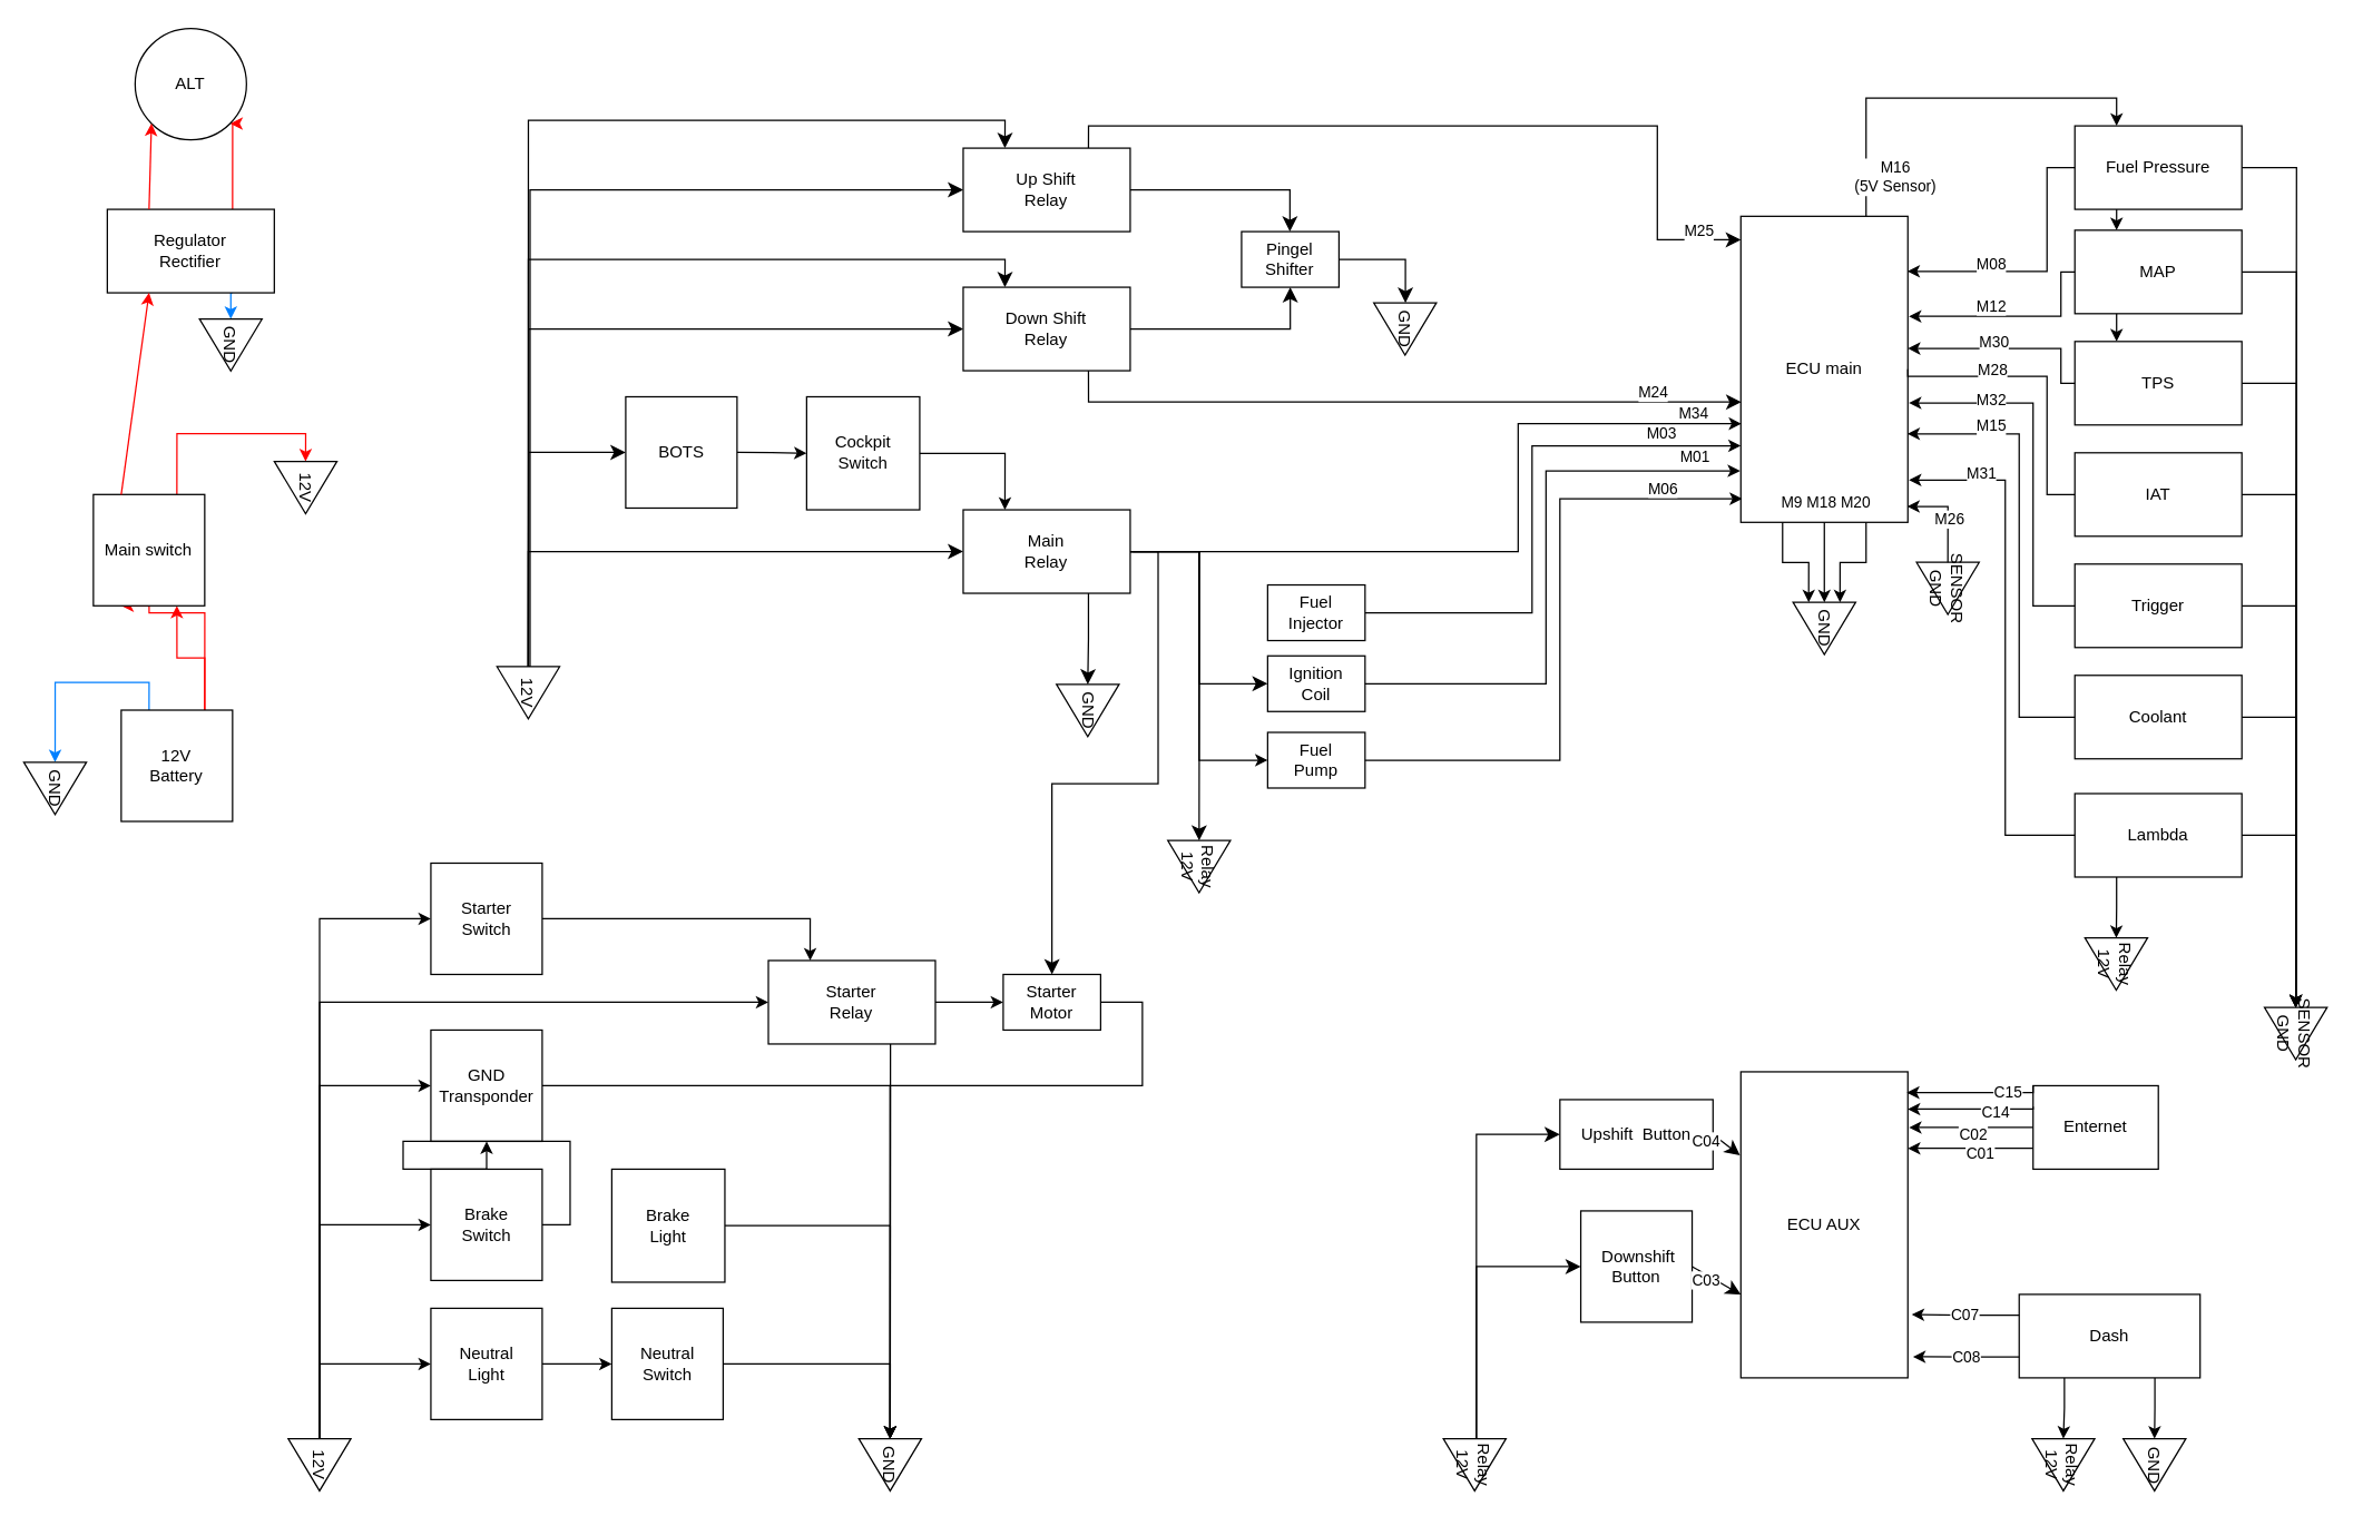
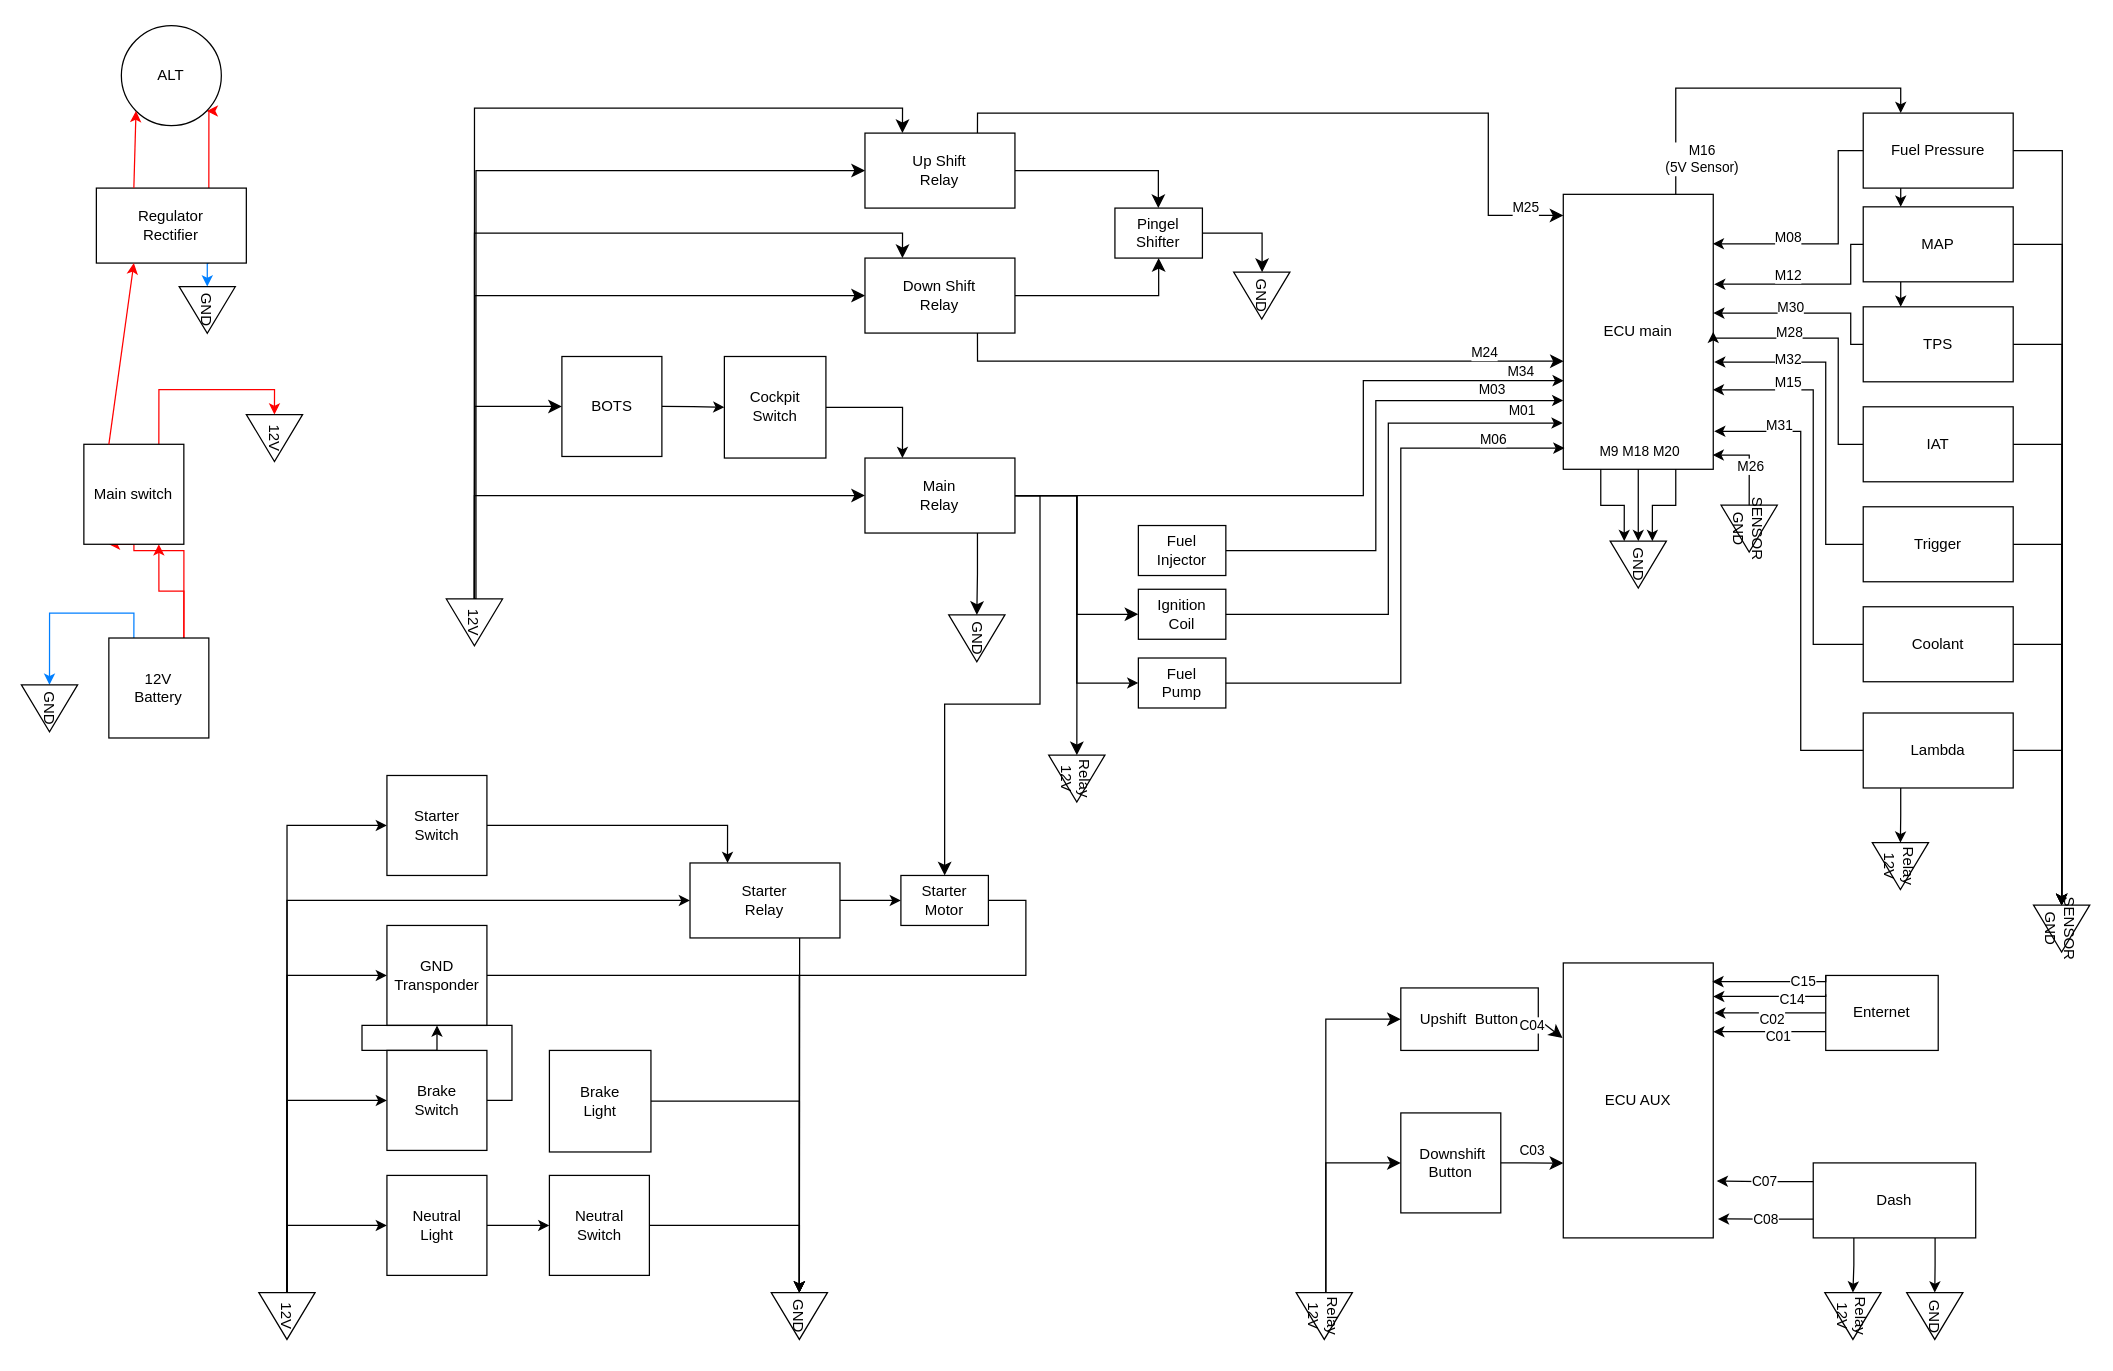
- <mxCell id="10" style="edgeStyle=orthogonalEdgeStyle;rounded=0;orthogonalLoop=1;jettySize=auto;html=1;exitX=0;exitY=0.5;exitDx=0;exitDy=0;entryX=1;entryY=0.5;entryDx=0;entryDy=0;endArrow=none;" parent="1" source="13" target="2" edge="1"><mxGeometry relative="1" as="geometry"><Array as="points"><mxPoint x="1470" y="355" /><mxPoint x="1470" y="270" /><mxPoint x="1370" y="270" /></Array></mxGeometry></mxCell>
+ <mxCell id="10" style="edgeStyle=orthogonalEdgeStyle;rounded=0;orthogonalLoop=1;jettySize=auto;html=1;exitX=0;exitY=0.5;exitDx=0;exitDy=0;entryX=1;entryY=0.5;entryDx=0;entryDy=0;" parent="1" source="13" target="2" edge="1"><mxGeometry relative="1" as="geometry"><Array as="points"><mxPoint x="1470" y="355" /><mxPoint x="1470" y="270" /><mxPoint x="1370" y="270" /></Array></mxGeometry></mxCell>
- <mxCell id="137" value="&amp;nbsp;Downshift Button" style="whiteSpace=wrap;html=1;aspect=fixed;" vertex="1" parent="1"><mxGeometry x="1135" y="870" width="80" height="80" as="geometry" /></mxCell>
+ <mxCell id="137" value="&amp;nbsp;Downshift Button" style="whiteSpace=wrap;html=1;aspect=fixed;" vertex="1" parent="1"><mxGeometry x="1120" y="890" width="80" height="80" as="geometry" /></mxCell>
